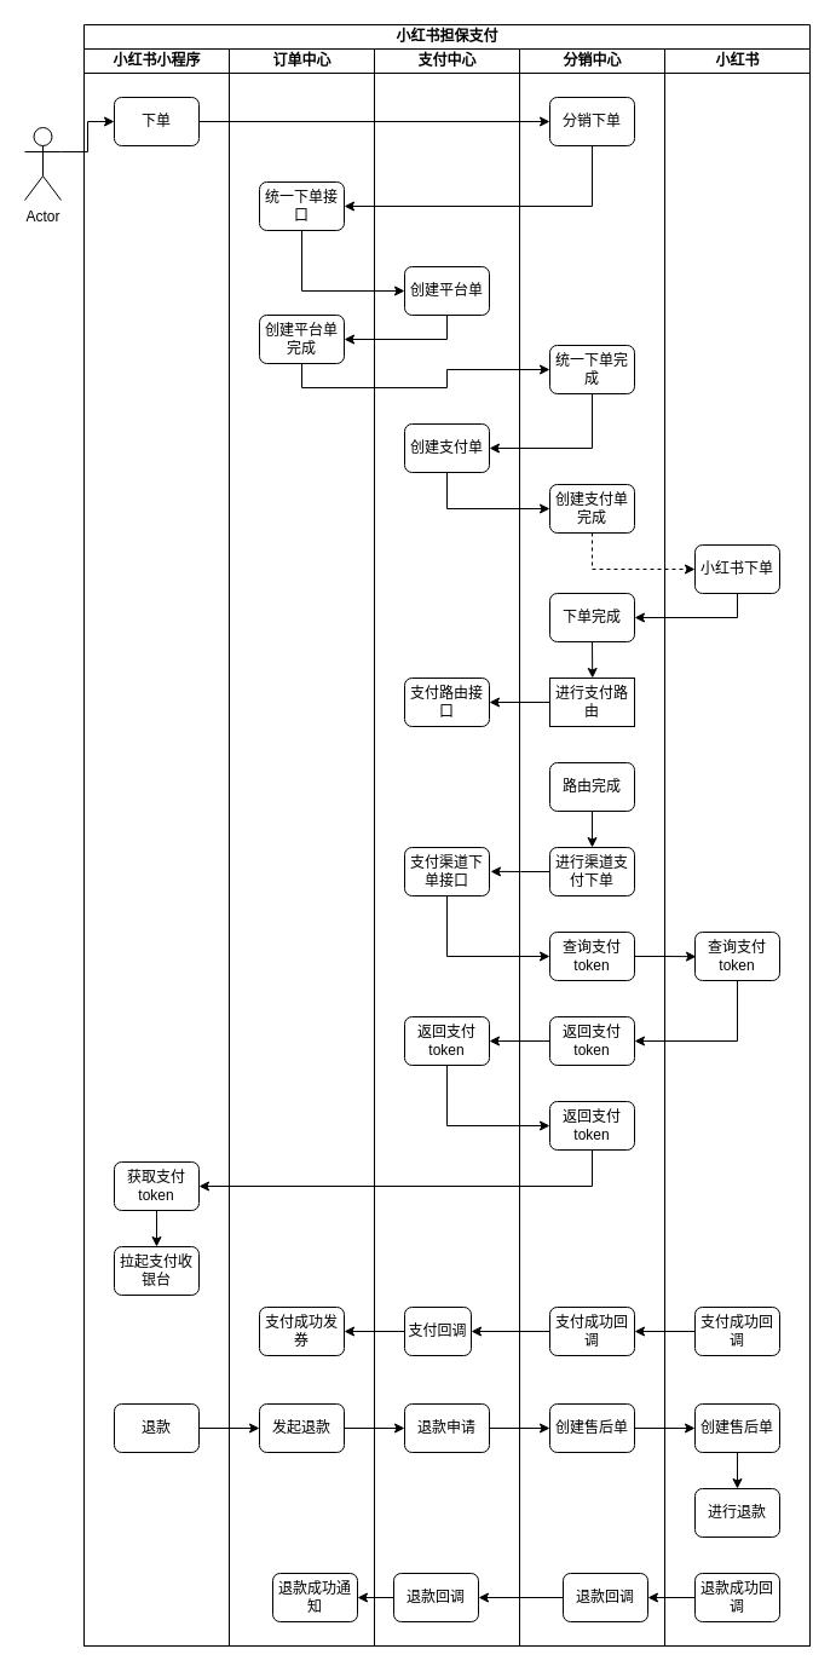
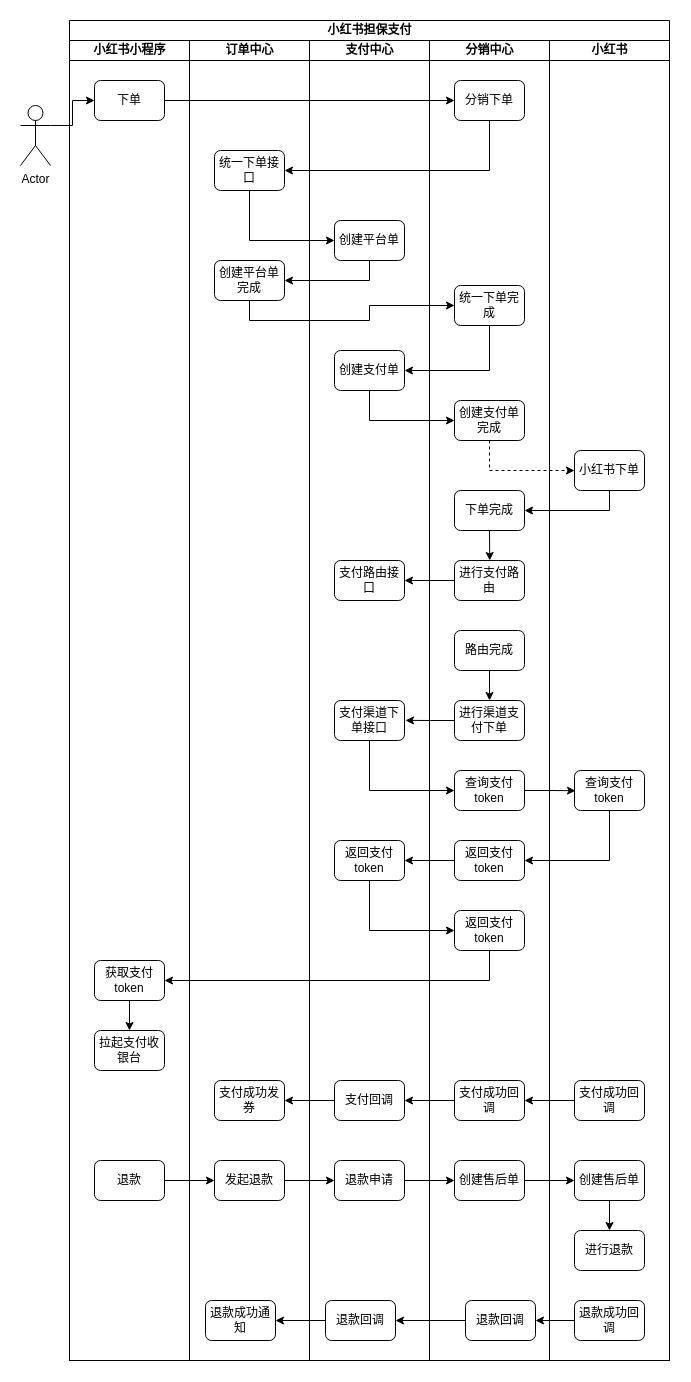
- <mxCell id="33" value="进行支付路由" style="whiteSpace=wrap;html=1;rounded=0;" vertex="1" parent="24"><mxGeometry x="25" y="520" width="70" height="40" as="geometry" /></mxCell>
+ <mxCell id="33" value="进行支付路由" style="rounded=1;whiteSpace=wrap;html=1;" vertex="1" parent="24"><mxGeometry x="25" y="520" width="70" height="40" as="geometry" /></mxCell>
- <mxCell id="17" value="支付回调" style="rounded=1;whiteSpace=wrap;html=1;" parent="15" vertex="1"><mxGeometry x="25" y="1040" width="55" height="40" as="geometry" /></mxCell>
+ <mxCell id="17" value="支付回调" style="rounded=1;whiteSpace=wrap;html=1;" parent="15" vertex="1"><mxGeometry x="25" y="1040" width="70" height="40" as="geometry" /></mxCell>
- <mxCell id="13" value="退款成功通知" style="rounded=1;whiteSpace=wrap;html=1;" parent="9" vertex="1"><mxGeometry x="36" y="1260" width="70" height="40" as="geometry" /></mxCell>
+ <mxCell id="13" value="退款成功通知" style="rounded=1;whiteSpace=wrap;html=1;" parent="9" vertex="1"><mxGeometry x="16" y="1260" width="70" height="40" as="geometry" /></mxCell>
